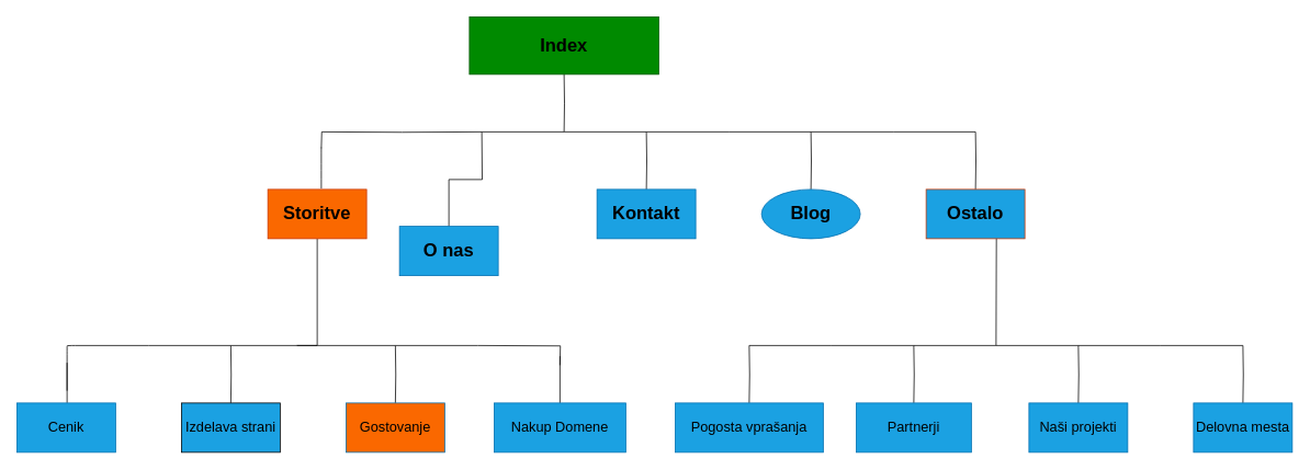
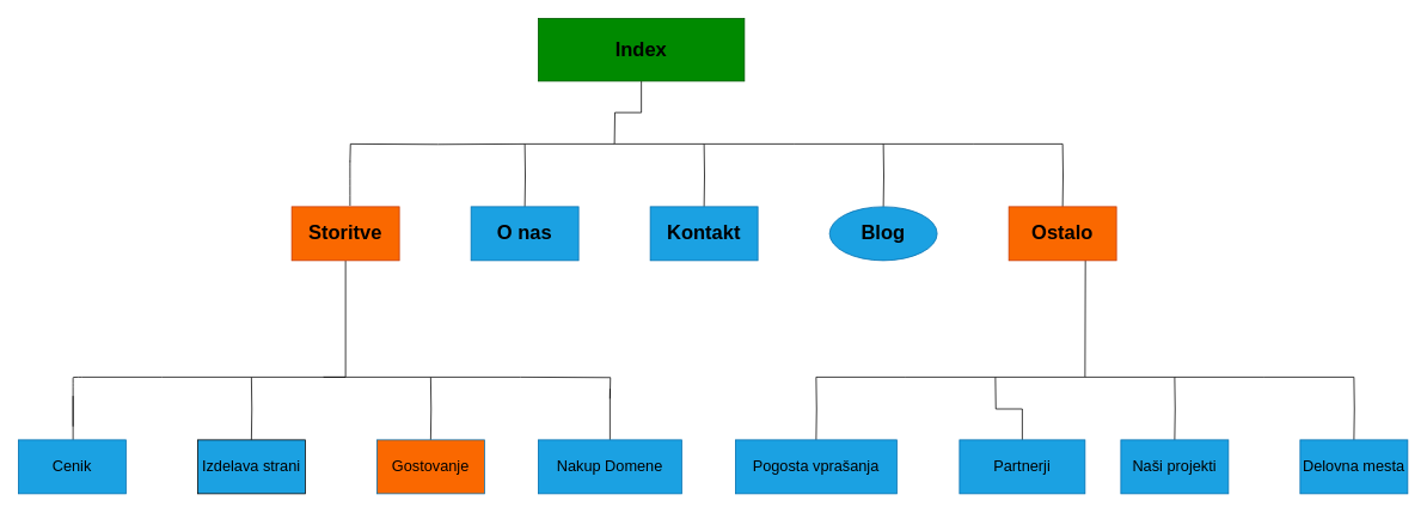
- <mxCell id="3" value="Index" style="rounded=0;whiteSpace=wrap;html=1;fontSize=22;labelBackgroundColor=none;fillColor=#008a00;strokeColor=#005700;fontStyle=1;glass=0;shadow=0;fontColor=#000000;" parent="1" vertex="1"><mxGeometry x="570" y="20" width="230" height="70" as="geometry" /></mxCell>
+ <mxCell id="3" value="Index" style="rounded=0;whiteSpace=wrap;html=1;fontSize=22;labelBackgroundColor=none;fillColor=#008a00;strokeColor=#005700;fontStyle=1;glass=0;shadow=0;fontColor=#000000;" parent="1" vertex="1"><mxGeometry x="600" y="20" width="230" height="70" as="geometry" /></mxCell>
- <mxCell id="22" value="Ostalo" style="whiteSpace=wrap;html=1;fontSize=22;fillColor=#1ba1e2;strokeColor=#C73500;sketch=0;pointerEvents=1;resizable=1;rounded=0;labelBackgroundColor=none;fontStyle=1;glass=0;shadow=0;fontColor=#000000;movable=1;rotatable=1;deletable=1;editable=1;locked=0;connectable=1;" parent="1" vertex="1"><mxGeometry x="1125" y="230" width="120" height="60" as="geometry" /></mxCell>
+ <mxCell id="22" value="Ostalo" style="whiteSpace=wrap;html=1;fontSize=22;fillColor=#fa6800;strokeColor=#C73500;sketch=0;pointerEvents=1;resizable=1;rounded=0;labelBackgroundColor=none;fontStyle=1;glass=0;shadow=0;fontColor=#000000;movable=1;rotatable=1;deletable=1;editable=1;locked=0;connectable=1;" parent="1" vertex="1"><mxGeometry x="1125" y="230" width="120" height="60" as="geometry" /></mxCell>
- <mxCell id="11" value="O nas" style="whiteSpace=wrap;html=1;fontSize=22;fillColor=#1ba1e2;strokeColor=#006EAF;sketch=0;pointerEvents=1;resizable=1;rounded=0;labelBackgroundColor=none;fontStyle=1;glass=0;shadow=0;fontColor=#000000;movable=1;rotatable=1;deletable=1;editable=1;locked=0;connectable=1;" parent="1" vertex="1"><mxGeometry x="485" y="275" width="120" height="60" as="geometry" /></mxCell>
+ <mxCell id="11" value="O nas" style="whiteSpace=wrap;html=1;fontSize=22;fillColor=#1ba1e2;strokeColor=#006EAF;sketch=0;pointerEvents=1;resizable=1;rounded=0;labelBackgroundColor=none;fontStyle=1;glass=0;shadow=0;fontColor=#000000;movable=1;rotatable=1;deletable=1;editable=1;locked=0;connectable=1;" parent="1" vertex="1"><mxGeometry x="525" y="230" width="120" height="60" as="geometry" /></mxCell>
- <mxCell id="42" value="Partnerji" style="whiteSpace=wrap;html=1;fontSize=17;fillColor=#1ba1e2;strokeColor=#006EAF;sketch=0;pointerEvents=1;resizable=1;rounded=0;labelBackgroundColor=none;fontStyle=0;glass=0;shadow=0;fontColor=#000000;movable=1;rotatable=1;deletable=1;editable=1;locked=0;connectable=1;" parent="1" vertex="1"><mxGeometry x="1040" y="490" width="140" height="60" as="geometry" /></mxCell>
+ <mxCell id="42" value="Partnerji" style="whiteSpace=wrap;html=1;fontSize=17;fillColor=#1ba1e2;strokeColor=#006EAF;sketch=0;pointerEvents=1;resizable=1;rounded=0;labelBackgroundColor=none;fontStyle=0;glass=0;shadow=0;fontColor=#000000;movable=1;rotatable=1;deletable=1;editable=1;locked=0;connectable=1;" parent="1" vertex="1"><mxGeometry x="1070" y="490" width="140" height="60" as="geometry" /></mxCell>
